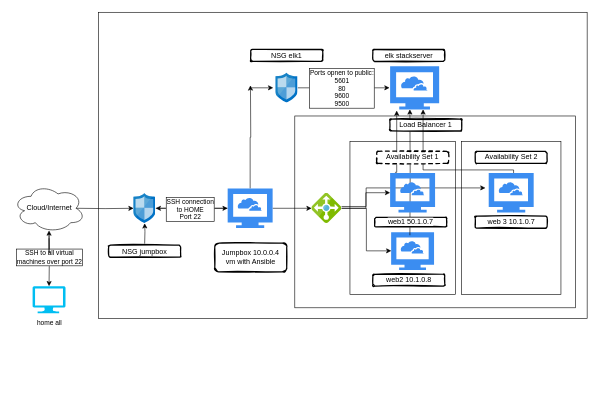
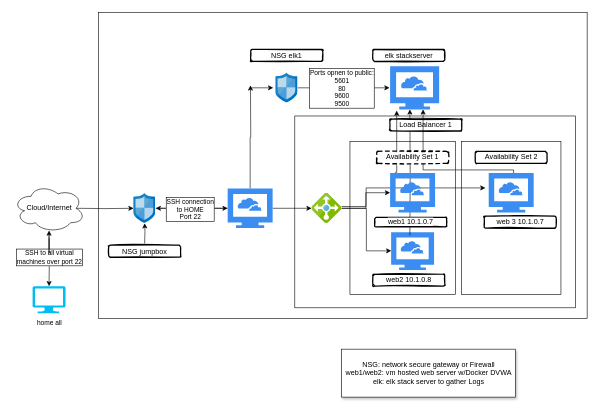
- <mxCell id="27" value="&lt;span style=&quot;background-color: rgb(255 , 255 , 255)&quot;&gt;web1 50.1.0.7&lt;br&gt;&lt;/span&gt;" style="rounded=1;whiteSpace=wrap;html=1;strokeWidth=2;fillWeight=4;hachureGap=8;hachureAngle=45;sketch=1;" parent="1" vertex="1"><mxGeometry x="623.71" y="362" width="120" height="16" as="geometry" /></mxCell>
+ <mxCell id="27" value="&lt;span style=&quot;background-color: rgb(255 , 255 , 255)&quot;&gt;web1 10.1.0.7&lt;br&gt;&lt;/span&gt;" style="rounded=1;whiteSpace=wrap;html=1;strokeWidth=2;fillWeight=4;hachureGap=8;hachureAngle=45;sketch=1;" parent="1" vertex="1"><mxGeometry x="623.71" y="362" width="120" height="16" as="geometry" /></mxCell>
- <mxCell id="39" value="&lt;span style=&quot;background-color: rgb(255 , 255 , 255)&quot;&gt;web 3 10.1.0.7&lt;br&gt;&lt;/span&gt;" style="rounded=1;whiteSpace=wrap;html=1;strokeWidth=2;fillWeight=4;hachureGap=8;hachureAngle=45;sketch=1;" vertex="1" parent="1"><mxGeometry x="791.5" y="360" width="120" height="20" as="geometry" /></mxCell>
+ <mxCell id="39" value="&lt;span style=&quot;background-color: rgb(255 , 255 , 255)&quot;&gt;web 3 10.1.0.7&lt;br&gt;&lt;/span&gt;" style="rounded=1;whiteSpace=wrap;html=1;strokeWidth=2;fillWeight=4;hachureGap=8;hachureAngle=45;sketch=1;" vertex="1" parent="1"><mxGeometry x="806.5" y="360" width="120" height="20" as="geometry" /></mxCell>
- <mxCell id="20" value="&lt;span style=&quot;background-color: rgb(255 , 255 , 255)&quot;&gt;Jumpbox 10.0.0.4&lt;br&gt;vm with Ansible&lt;br&gt;&lt;/span&gt;" style="rounded=1;whiteSpace=wrap;html=1;strokeWidth=2;fillWeight=4;hachureGap=8;hachureAngle=45;sketch=1;" parent="1" vertex="1"><mxGeometry x="357" y="405" width="120" height="48" as="geometry" /></mxCell>
+ <mxCell id="36" value="NSG: network secure gateway or Firewall&lt;br&gt;web1/web2: vm hosted web server w/Docker DVWA&lt;br&gt;elk: elk stack server to gather Logs" style="text;html=1;align=center;verticalAlign=middle;whiteSpace=wrap;rounded=0;glass=0;shadow=1;fillColor=#ffffff;gradientColor=#ffffff;strokeColor=#000000;" parent="1" vertex="1"><mxGeometry x="568.5" y="582" width="290" height="80" as="geometry" /></mxCell>
